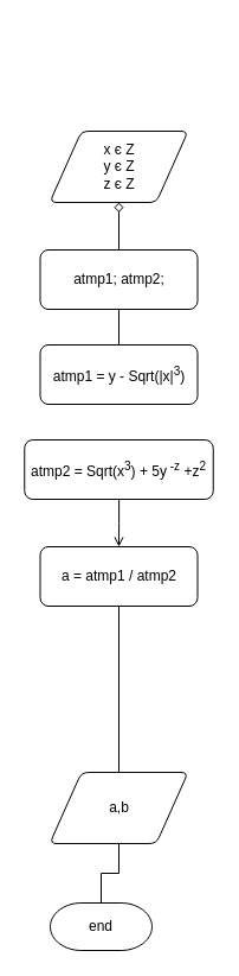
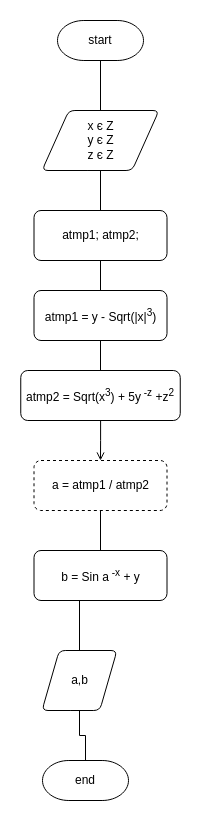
+ <mxCell id="3" value="start" style="strokeWidth=1;html=1;shape=mxgraph.flowchart.terminator;whiteSpace=wrap;" parent="1" vertex="1"><mxGeometry x="57" y="20" width="86" height="40" as="geometry" /></mxCell>
+ <mxCell id="2" style="edgeStyle=orthogonalEdgeStyle;rounded=0;orthogonalLoop=1;jettySize=auto;html=1;endArrow=none;endFill=0;" edge="1" parent="1" source="3" target="4"><mxGeometry relative="1" as="geometry" /></mxCell>
- <mxCell id="5" value="" style="edgeStyle=orthogonalEdgeStyle;rounded=0;orthogonalLoop=1;jettySize=auto;html=1;endArrow=diamond;endFill=0;" edge="1" parent="1" source="7" target="4"><mxGeometry relative="1" as="geometry" /></mxCell>
+ <mxCell id="5" value="" style="edgeStyle=orthogonalEdgeStyle;rounded=0;orthogonalLoop=1;jettySize=auto;html=1;endArrow=none;endFill=0;" edge="1" parent="1" source="7" target="4"><mxGeometry relative="1" as="geometry" /></mxCell>
+ <mxCell id="8" style="edgeStyle=orthogonalEdgeStyle;rounded=0;orthogonalLoop=1;jettySize=auto;html=1;entryX=0.5;entryY=0;entryDx=0;entryDy=0;endArrow=none;endFill=0;" edge="1" parent="1" source="9" target="11"><mxGeometry relative="1" as="geometry" /></mxCell>
- <mxCell id="13" value="a = atmp1 / atmp2" style="rounded=1;whiteSpace=wrap;html=1;absoluteArcSize=1;arcSize=14;strokeWidth=1;" vertex="1" parent="1"><mxGeometry x="33.5" y="460" width="133" height="50" as="geometry" /></mxCell>
+ <mxCell id="13" value="a = atmp1 / atmp2" style="rounded=1;whiteSpace=wrap;html=1;absoluteArcSize=1;arcSize=14;strokeWidth=1;dashed=1;" vertex="1" parent="1"><mxGeometry x="33.5" y="460" width="133" height="50" as="geometry" /></mxCell>
+ <mxCell id="17" value="b = Sin a&lt;sup&gt;&amp;nbsp;-x&lt;/sup&gt;&amp;nbsp;+ y" style="rounded=1;whiteSpace=wrap;html=1;absoluteArcSize=1;arcSize=14;strokeWidth=1;" vertex="1" parent="1"><mxGeometry x="33.5" y="550" width="133" height="50" as="geometry" /></mxCell>
- <mxCell id="15" value="a,b" style="shape=parallelogram;html=1;strokeWidth=1;perimeter=parallelogramPerimeter;whiteSpace=wrap;rounded=1;arcSize=12;size=0.23;" vertex="1" parent="1"><mxGeometry x="41.5" y="650" width="117" height="60" as="geometry" /></mxCell>
+ <mxCell id="15" value="a,b" style="shape=parallelogram;html=1;strokeWidth=1;perimeter=parallelogramPerimeter;whiteSpace=wrap;rounded=1;arcSize=12;size=0.23;" vertex="1" parent="1"><mxGeometry x="41.5" y="650" width="75" height="60" as="geometry" /></mxCell>
